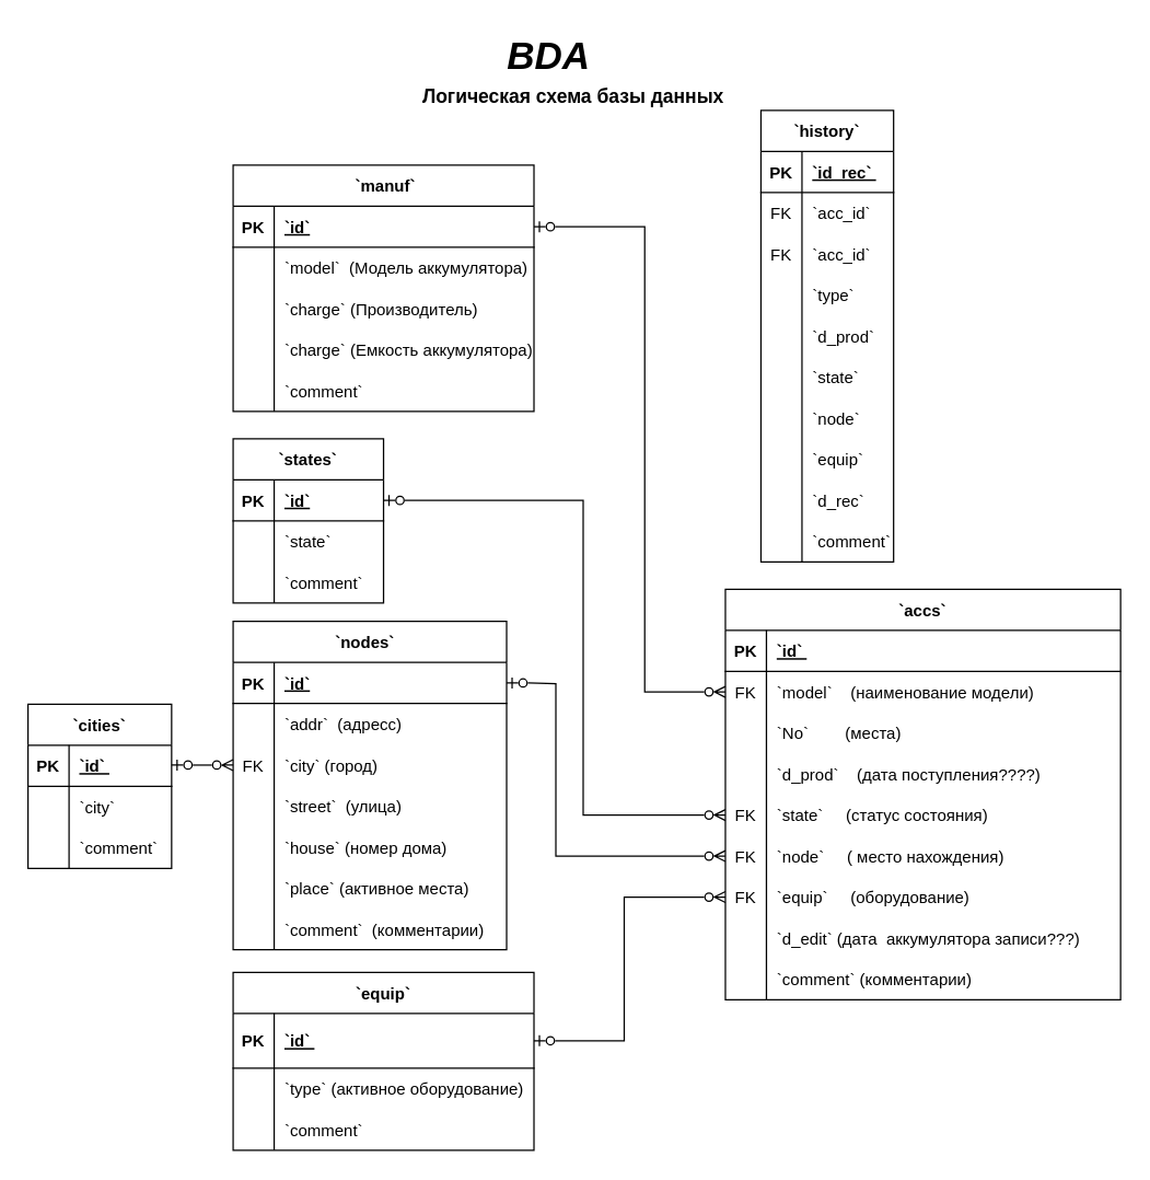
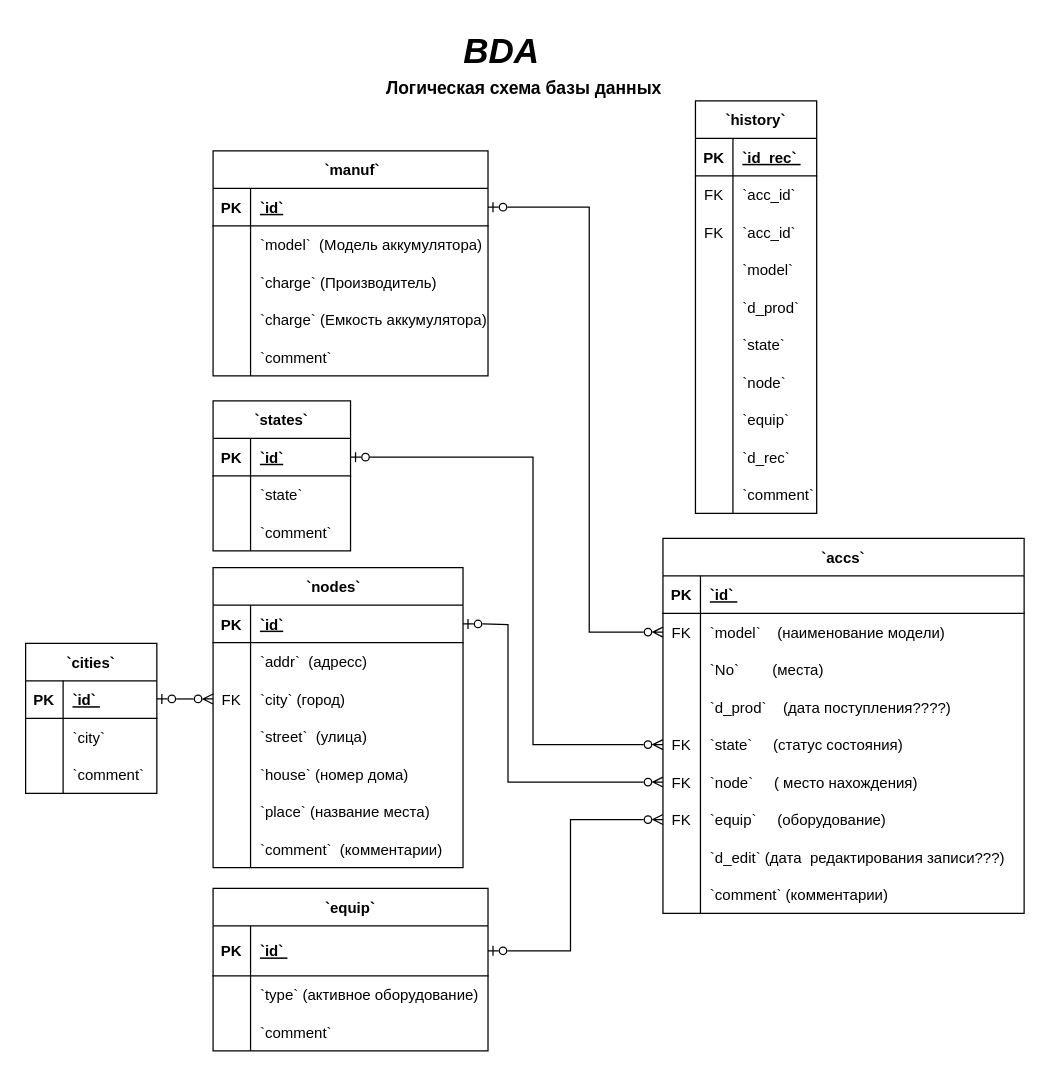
- <mxCell id="62" value="`type`" style="shape=partialRectangle;overflow=hidden;connectable=0;fillColor=none;align=left;strokeColor=inherit;top=0;left=0;bottom=0;right=0;spacingLeft=6;" parent="60" vertex="1"><mxGeometry x="30" width="67" height="30" as="geometry"><mxRectangle width="67" height="30" as="alternateBounds" /></mxGeometry></mxCell>
+ <mxCell id="62" value="`model`" style="shape=partialRectangle;overflow=hidden;connectable=0;fillColor=none;align=left;strokeColor=inherit;top=0;left=0;bottom=0;right=0;spacingLeft=6;" parent="60" vertex="1"><mxGeometry x="30" width="67" height="30" as="geometry"><mxRectangle width="67" height="30" as="alternateBounds" /></mxGeometry></mxCell>
- <mxCell id="115" value="`place` (активное места)" style="shape=partialRectangle;overflow=hidden;connectable=0;fillColor=none;align=left;strokeColor=inherit;top=0;left=0;bottom=0;right=0;spacingLeft=6;" parent="113" vertex="1"><mxGeometry x="30" width="170" height="30" as="geometry"><mxRectangle width="170" height="30" as="alternateBounds" /></mxGeometry></mxCell>
+ <mxCell id="115" value="`place` (название места)" style="shape=partialRectangle;overflow=hidden;connectable=0;fillColor=none;align=left;strokeColor=inherit;top=0;left=0;bottom=0;right=0;spacingLeft=6;" parent="113" vertex="1"><mxGeometry x="30" width="170" height="30" as="geometry"><mxRectangle width="170" height="30" as="alternateBounds" /></mxGeometry></mxCell>
- <mxCell id="26" value="`d_edit` (дата  аккумулятора записи???)" style="shape=partialRectangle;overflow=hidden;connectable=0;fillColor=none;align=left;strokeColor=inherit;top=0;left=0;bottom=0;right=0;spacingLeft=6;" parent="24" vertex="1"><mxGeometry x="30" width="259" height="30" as="geometry"><mxRectangle width="259" height="30" as="alternateBounds" /></mxGeometry></mxCell>
+ <mxCell id="26" value="`d_edit` (дата  редактирования записи???)" style="shape=partialRectangle;overflow=hidden;connectable=0;fillColor=none;align=left;strokeColor=inherit;top=0;left=0;bottom=0;right=0;spacingLeft=6;" parent="24" vertex="1"><mxGeometry x="30" width="259" height="30" as="geometry"><mxRectangle width="259" height="30" as="alternateBounds" /></mxGeometry></mxCell>
